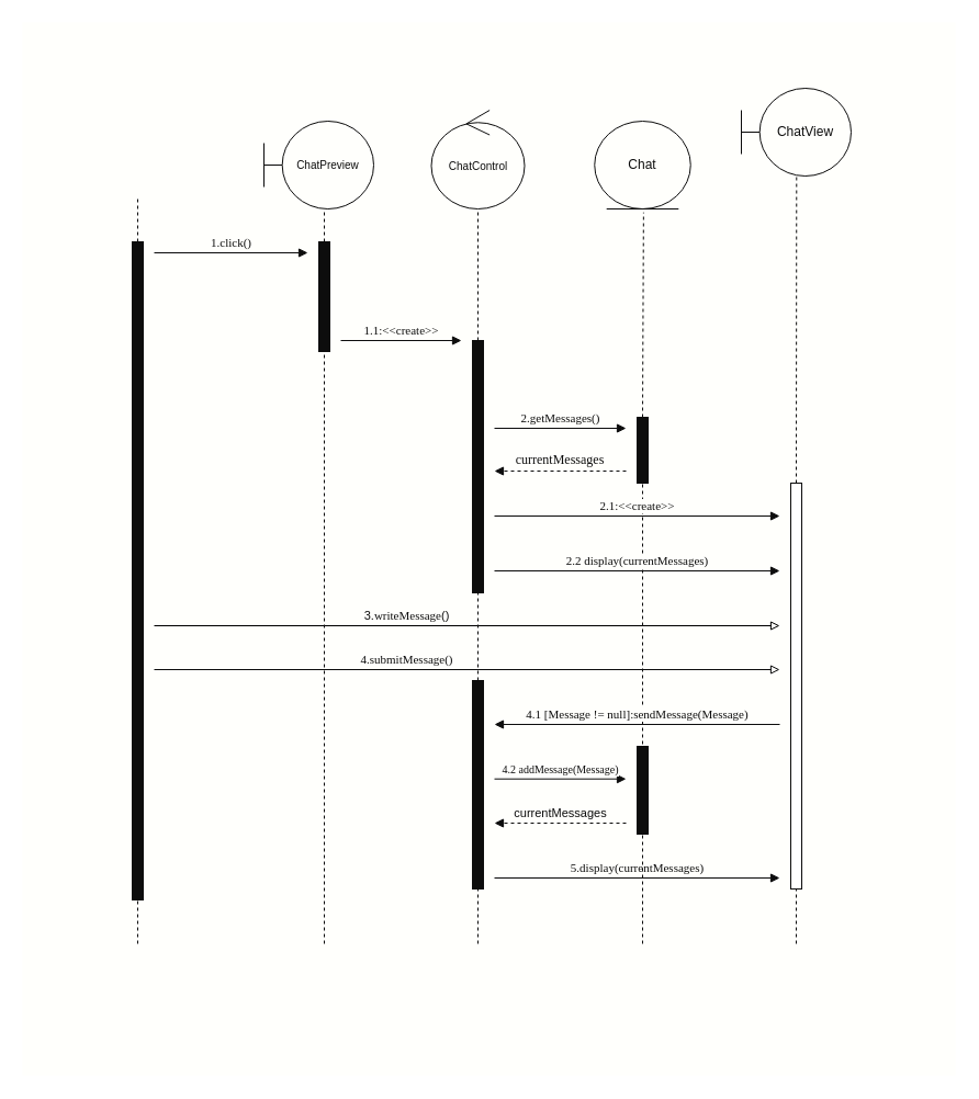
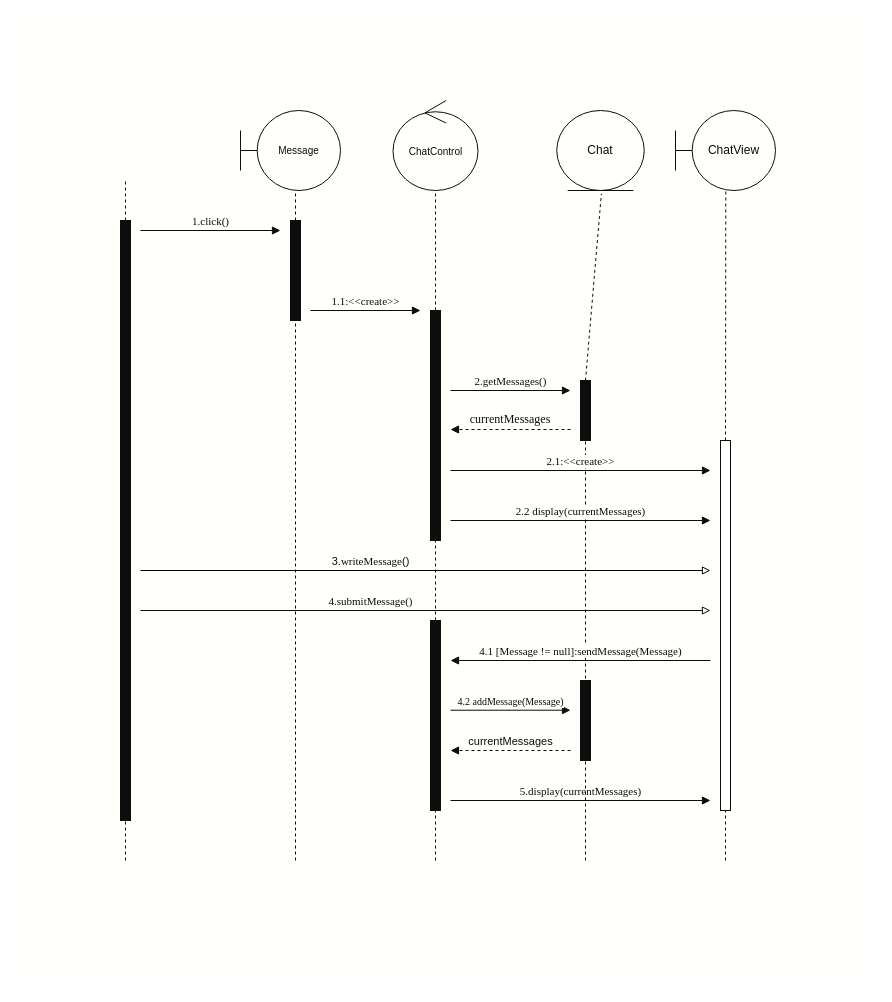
- <mxCell id="19" value="&lt;div&gt;ChatView&lt;/div&gt;" style="shape=umlBoundary;whiteSpace=wrap;html=1;fontColor=#0D0D0D;fillColor=#FFFFFC;strokeColor=#0D0D0D;" parent="1" vertex="1"><mxGeometry x="675" y="80" width="100" height="80" as="geometry" /></mxCell>
+ <mxCell id="19" value="&lt;div&gt;ChatView&lt;/div&gt;" style="shape=umlBoundary;whiteSpace=wrap;html=1;fontColor=#0D0D0D;fillColor=#FFFFFC;strokeColor=#0D0D0D;" parent="1" vertex="1"><mxGeometry x="675" y="110" width="100" height="80" as="geometry" /></mxCell>
- <mxCell id="3" value="&lt;font style=&quot;font-size: 10px;&quot;&gt;ChatPreview&lt;/font&gt;" style="shape=umlBoundary;whiteSpace=wrap;html=1;fillColor=#FFFFFC;strokeColor=#0D0D0D;fontColor=#0D0D0D;" parent="1" vertex="1"><mxGeometry x="240" y="110" width="100" height="80" as="geometry" /></mxCell>
+ <mxCell id="3" value="&lt;font style=&quot;font-size: 10px;&quot;&gt;Message&lt;/font&gt;" style="shape=umlBoundary;whiteSpace=wrap;html=1;fillColor=#FFFFFC;strokeColor=#0D0D0D;fontColor=#0D0D0D;" parent="1" vertex="1"><mxGeometry x="240" y="110" width="100" height="80" as="geometry" /></mxCell>
- <mxCell id="10" value="Chat" style="ellipse;shape=umlEntity;whiteSpace=wrap;html=1;fontColor=#0D0D0D;fillColor=#FFFFFC;strokeColor=#0D0D0D;" parent="1" vertex="1"><mxGeometry x="541.25" y="110" width="87.5" height="80" as="geometry" /></mxCell>
+ <mxCell id="10" value="Chat" style="ellipse;shape=umlEntity;whiteSpace=wrap;html=1;fontColor=#0D0D0D;fillColor=#FFFFFC;strokeColor=#0D0D0D;" parent="1" vertex="1"><mxGeometry x="556.25" y="110" width="87.5" height="80" as="geometry" /></mxCell>
